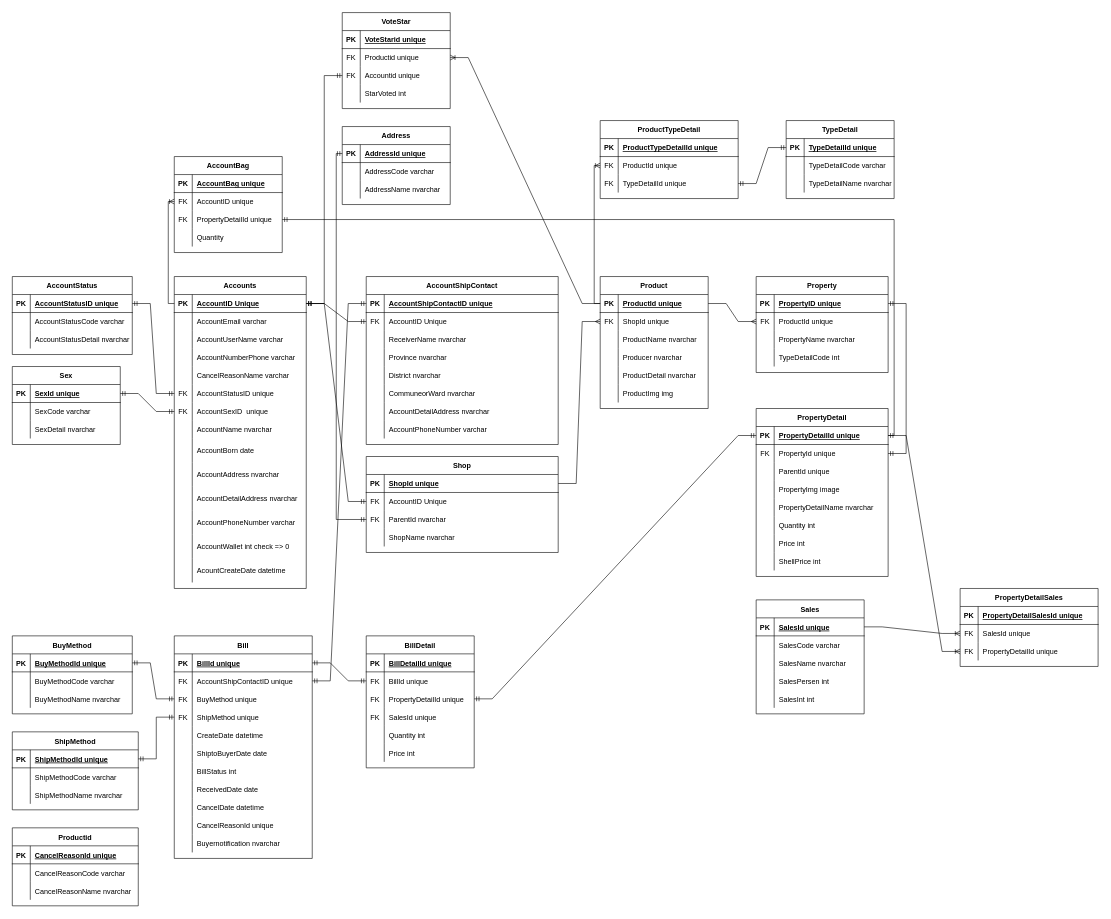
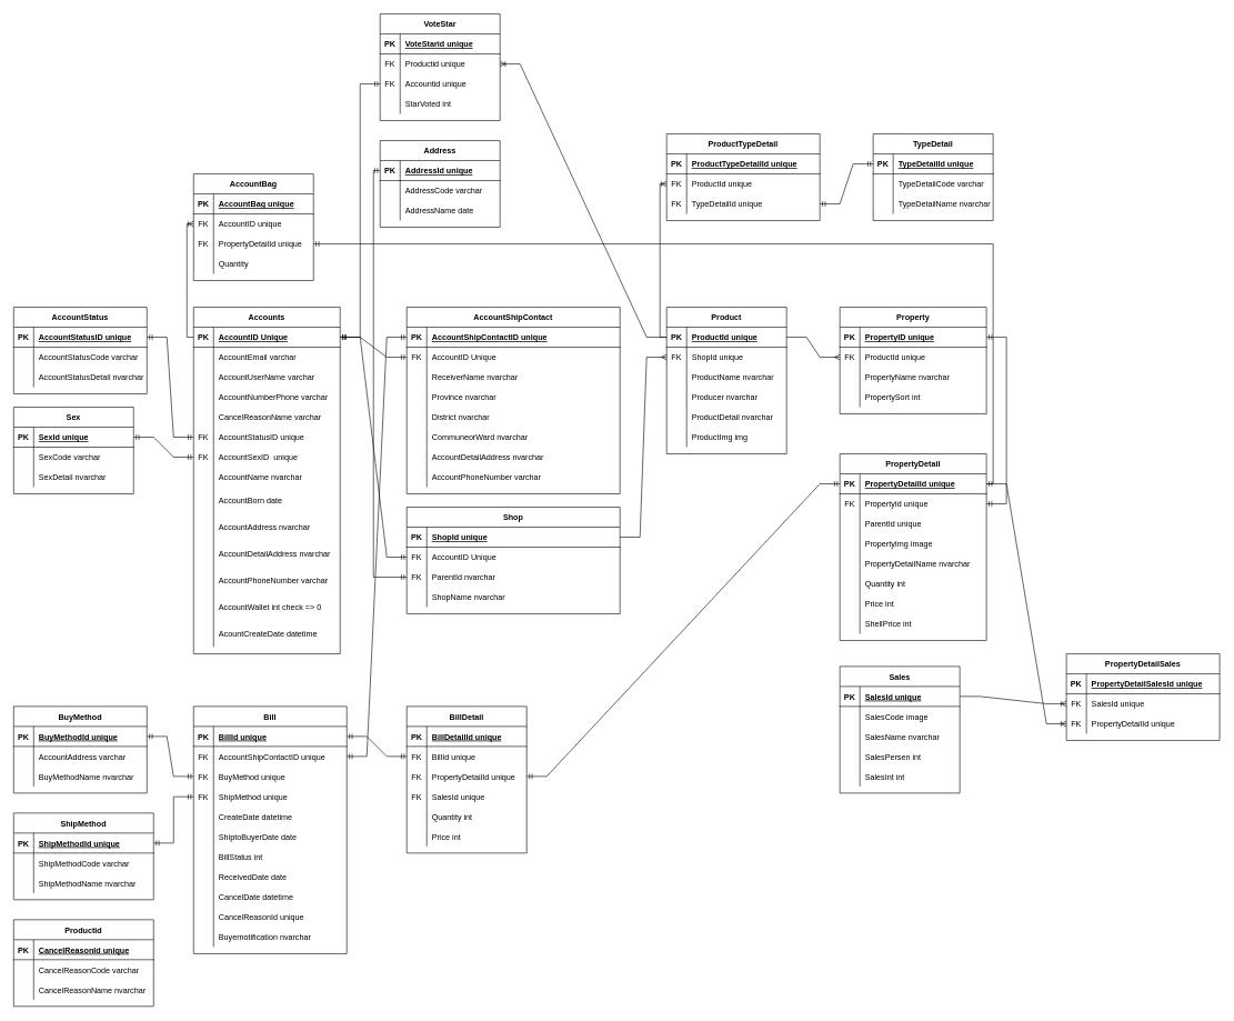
- <mxCell id="317" value="AddressName nvarchar" style="shape=partialRectangle;connectable=0;fillColor=none;top=0;left=0;bottom=0;right=0;align=left;spacingLeft=6;overflow=hidden;" parent="315" vertex="1"><mxGeometry x="30" width="150" height="30" as="geometry"><mxRectangle width="150" height="30" as="alternateBounds" /></mxGeometry></mxCell>
+ <mxCell id="317" value="AddressName date" style="shape=partialRectangle;connectable=0;fillColor=none;top=0;left=0;bottom=0;right=0;align=left;spacingLeft=6;overflow=hidden;" parent="315" vertex="1"><mxGeometry x="30" width="150" height="30" as="geometry"><mxRectangle width="150" height="30" as="alternateBounds" /></mxGeometry></mxCell>
- <mxCell id="138" value="TypeDetailCode int" style="shape=partialRectangle;connectable=0;fillColor=none;top=0;left=0;bottom=0;right=0;align=left;spacingLeft=6;overflow=hidden;" parent="136" vertex="1"><mxGeometry x="30" width="190" height="30" as="geometry"><mxRectangle width="190" height="30" as="alternateBounds" /></mxGeometry></mxCell>
+ <mxCell id="138" value="PropertySort int" style="shape=partialRectangle;connectable=0;fillColor=none;top=0;left=0;bottom=0;right=0;align=left;spacingLeft=6;overflow=hidden;" parent="136" vertex="1"><mxGeometry x="30" width="190" height="30" as="geometry"><mxRectangle width="190" height="30" as="alternateBounds" /></mxGeometry></mxCell>
- <mxCell id="261" value="SalesCode varchar" style="shape=partialRectangle;connectable=0;fillColor=none;top=0;left=0;bottom=0;right=0;align=left;spacingLeft=6;overflow=hidden;" parent="259" vertex="1"><mxGeometry x="30" width="150" height="30" as="geometry"><mxRectangle width="150" height="30" as="alternateBounds" /></mxGeometry></mxCell>
+ <mxCell id="261" value="SalesCode image" style="shape=partialRectangle;connectable=0;fillColor=none;top=0;left=0;bottom=0;right=0;align=left;spacingLeft=6;overflow=hidden;" parent="259" vertex="1"><mxGeometry x="30" width="150" height="30" as="geometry"><mxRectangle width="150" height="30" as="alternateBounds" /></mxGeometry></mxCell>
- <mxCell id="206" value="BuyMethodCode varchar" style="shape=partialRectangle;connectable=0;fillColor=none;top=0;left=0;bottom=0;right=0;align=left;spacingLeft=6;overflow=hidden;" parent="204" vertex="1"><mxGeometry x="30" width="170" height="30" as="geometry"><mxRectangle width="170" height="30" as="alternateBounds" /></mxGeometry></mxCell>
+ <mxCell id="206" value="AccountAddress varchar" style="shape=partialRectangle;connectable=0;fillColor=none;top=0;left=0;bottom=0;right=0;align=left;spacingLeft=6;overflow=hidden;" parent="204" vertex="1"><mxGeometry x="30" width="170" height="30" as="geometry"><mxRectangle width="170" height="30" as="alternateBounds" /></mxGeometry></mxCell>
